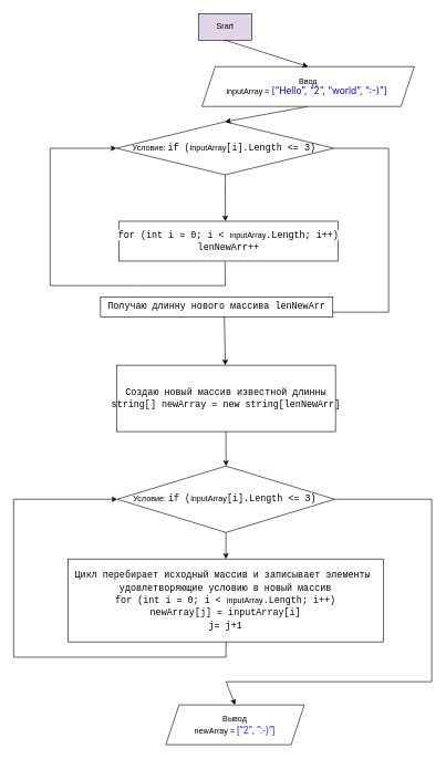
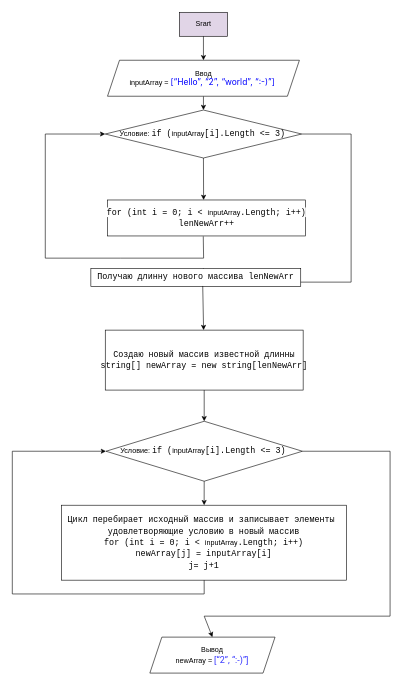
- <mxCell id="9" value="&lt;div&gt;Ввод&lt;/div&gt;inputArray&amp;nbsp;=&amp;nbsp;&lt;span style=&quot;background-color: initial; font-family: -apple-system, BlinkMacSystemFont, &amp;quot;Segoe WPC&amp;quot;, &amp;quot;Segoe UI&amp;quot;, system-ui, Ubuntu, &amp;quot;Droid Sans&amp;quot;, sans-serif; font-size: 14px; text-align: start;&quot;&gt;&lt;font color=&quot;#0000ff&quot;&gt;[“Hello”, “2”, “world”, “:-)”]&lt;/font&gt;&lt;/span&gt;&lt;span style=&quot;background-color: initial; color: rgb(204, 204, 204); font-family: -apple-system, BlinkMacSystemFont, &amp;quot;Segoe WPC&amp;quot;, &amp;quot;Segoe UI&amp;quot;, system-ui, Ubuntu, &amp;quot;Droid Sans&amp;quot;, sans-serif; font-size: 14px; text-align: start;&quot;&gt;&amp;nbsp;&lt;/span&gt;" style="shape=parallelogram;perimeter=parallelogramPerimeter;whiteSpace=wrap;html=1;fixedSize=1;" vertex="1" parent="1"><mxGeometry x="303.75" y="100" width="320" height="60" as="geometry" /></mxCell>
+ <mxCell id="9" value="&lt;div&gt;Ввод&lt;/div&gt;inputArray&amp;nbsp;=&amp;nbsp;&lt;span style=&quot;background-color: initial; font-family: -apple-system, BlinkMacSystemFont, &amp;quot;Segoe WPC&amp;quot;, &amp;quot;Segoe UI&amp;quot;, system-ui, Ubuntu, &amp;quot;Droid Sans&amp;quot;, sans-serif; font-size: 14px; text-align: start;&quot;&gt;&lt;font color=&quot;#0000ff&quot;&gt;[“Hello”, “2”, “world”, “:-)”]&lt;/font&gt;&lt;/span&gt;&lt;span style=&quot;background-color: initial; color: rgb(204, 204, 204); font-family: -apple-system, BlinkMacSystemFont, &amp;quot;Segoe WPC&amp;quot;, &amp;quot;Segoe UI&amp;quot;, system-ui, Ubuntu, &amp;quot;Droid Sans&amp;quot;, sans-serif; font-size: 14px; text-align: start;&quot;&gt;&amp;nbsp;&lt;/span&gt;" style="shape=parallelogram;perimeter=parallelogramPerimeter;whiteSpace=wrap;html=1;fixedSize=1;" vertex="1" parent="1"><mxGeometry x="178.75" y="100" width="320" height="60" as="geometry" /></mxCell>
